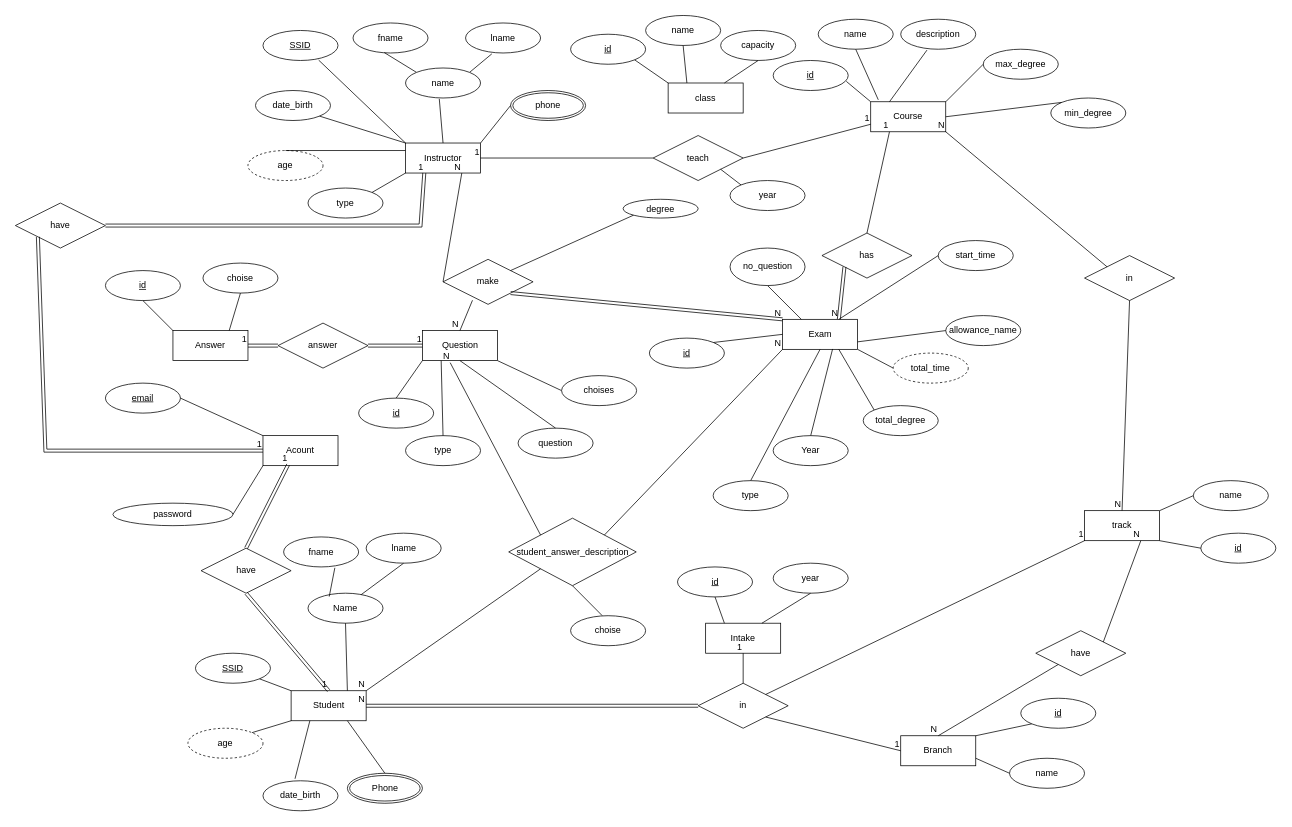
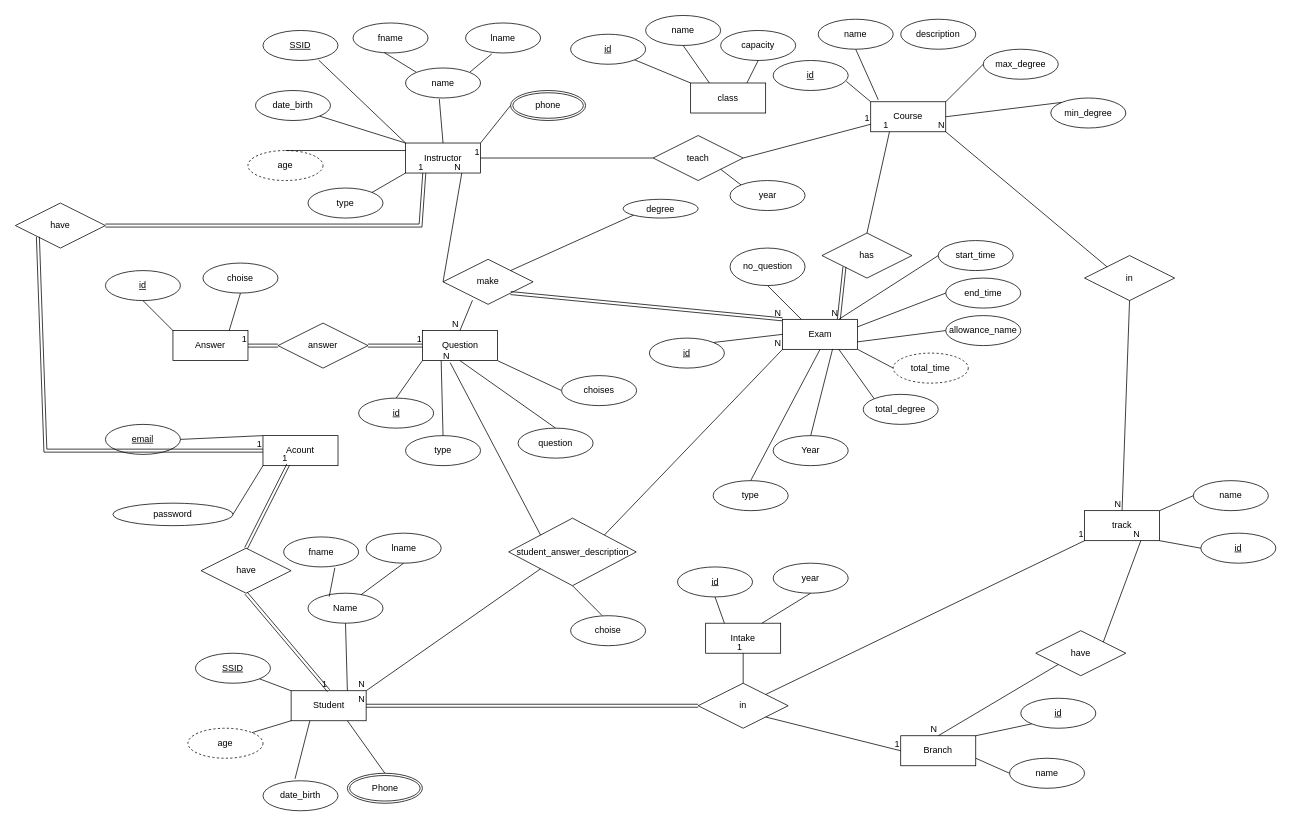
- <mxCell id="10" value="" style="endArrow=none;html=1;rounded=0;exitX=0.35;exitY=1.029;exitDx=0;exitDy=0;entryX=0.25;entryY=0;entryDx=0;entryDy=0;exitPerimeter=0;" parent="1" source="5" target="2" edge="1"><mxGeometry relative="1" as="geometry"><mxPoint x="1190" y="65" as="sourcePoint" /><mxPoint x="1195" y="145" as="targetPoint" /></mxGeometry></mxCell>
- <mxCell id="67" value="class" style="whiteSpace=wrap;html=1;align=center;" parent="1" vertex="1"><mxGeometry x="890" y="110" width="100" height="40" as="geometry" /></mxCell>
+ <mxCell id="67" value="class" style="whiteSpace=wrap;html=1;align=center;" parent="1" vertex="1"><mxGeometry x="920" y="110" width="100" height="40" as="geometry" /></mxCell>
+ <mxCell id="54" value="end_time" style="ellipse;whiteSpace=wrap;html=1;align=center;" parent="1" vertex="1"><mxGeometry x="1260" y="370" width="100" height="40" as="geometry" /></mxCell>
+ <mxCell id="56" value="" style="endArrow=none;html=1;rounded=0;exitX=0;exitY=0.5;exitDx=0;exitDy=0;entryX=0;entryY=0.75;entryDx=0;entryDy=0;" parent="1" source="54" target="33" edge="1"><mxGeometry relative="1" as="geometry"><mxPoint x="1052.5" y="365" as="sourcePoint" /><mxPoint x="1037.5" y="435" as="targetPoint" /></mxGeometry></mxCell>
- <mxCell id="80" value="email" style="ellipse;whiteSpace=wrap;html=1;align=center;fontStyle=4;" parent="1" vertex="1"><mxGeometry x="140" y="510" width="100" height="40" as="geometry" /></mxCell>
+ <mxCell id="80" value="email" style="ellipse;whiteSpace=wrap;html=1;align=center;fontStyle=4;" parent="1" vertex="1"><mxGeometry x="140" y="565" width="100" height="40" as="geometry" /></mxCell>
- <mxCell id="164" value="total_degree" style="ellipse;whiteSpace=wrap;html=1;align=center;" parent="1" vertex="1"><mxGeometry x="1150" y="540" width="100" height="40" as="geometry" /></mxCell>
+ <mxCell id="164" value="total_degree" style="ellipse;whiteSpace=wrap;html=1;align=center;" parent="1" vertex="1"><mxGeometry x="1150" y="525" width="100" height="40" as="geometry" /></mxCell>
